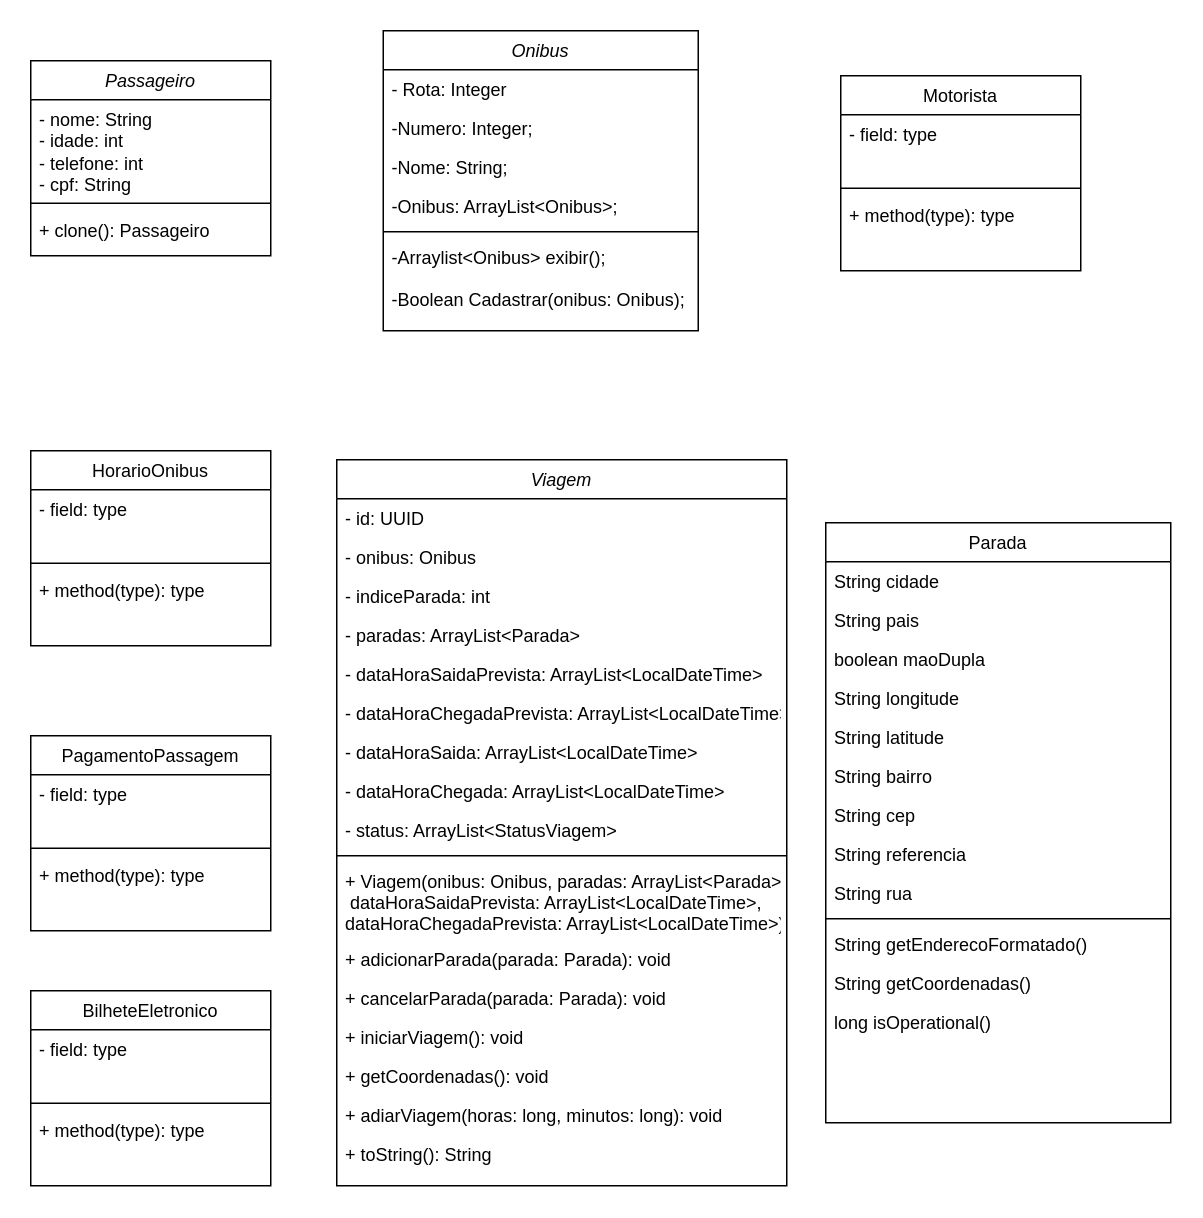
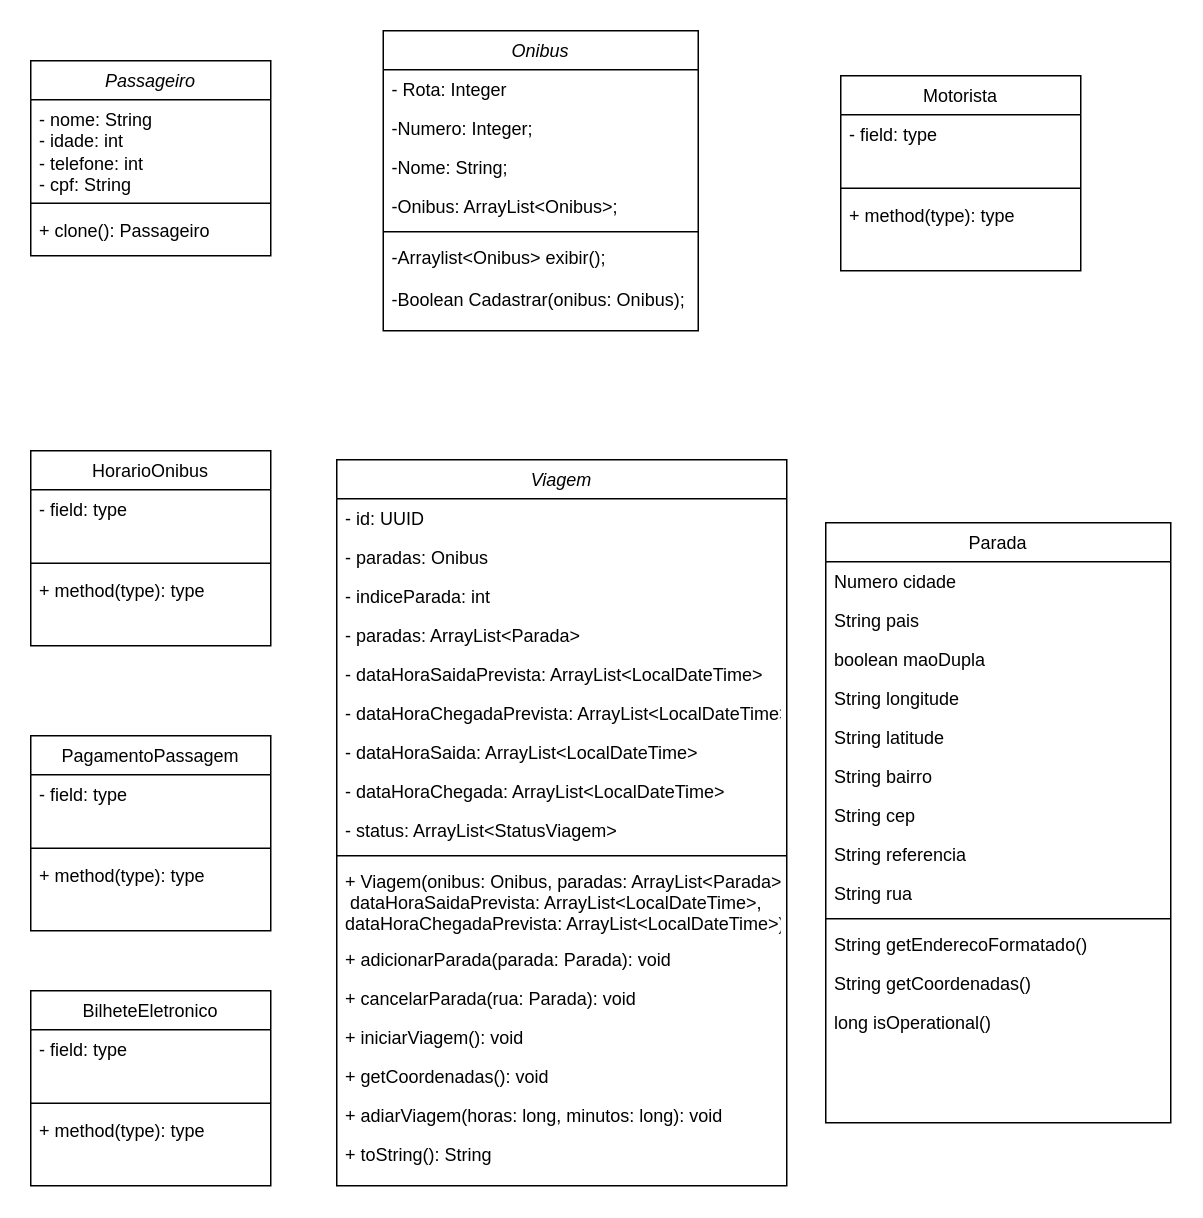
- <mxCell id="31" value="- onibus: Onibus" style="text;align=left;verticalAlign=top;spacingLeft=4;spacingRight=4;overflow=hidden;rotatable=0;points=[[0,0.5],[1,0.5]];portConstraint=eastwest;" parent="29" vertex="1"><mxGeometry y="52" width="300" height="26" as="geometry" /></mxCell>
+ <mxCell id="31" value="- paradas: Onibus" style="text;align=left;verticalAlign=top;spacingLeft=4;spacingRight=4;overflow=hidden;rotatable=0;points=[[0,0.5],[1,0.5]];portConstraint=eastwest;" parent="29" vertex="1"><mxGeometry y="52" width="300" height="26" as="geometry" /></mxCell>
- <mxCell id="48" value="String cidade" style="text;align=left;verticalAlign=top;spacingLeft=4;spacingRight=4;overflow=hidden;rotatable=0;points=[[0,0.5],[1,0.5]];portConstraint=eastwest;rounded=0;shadow=0;html=0;" vertex="1" parent="47"><mxGeometry y="26" width="230" height="26" as="geometry" /></mxCell>
+ <mxCell id="48" value="Numero cidade" style="text;align=left;verticalAlign=top;spacingLeft=4;spacingRight=4;overflow=hidden;rotatable=0;points=[[0,0.5],[1,0.5]];portConstraint=eastwest;rounded=0;shadow=0;html=0;" vertex="1" parent="47"><mxGeometry y="26" width="230" height="26" as="geometry" /></mxCell>
- <mxCell id="42" value="+ cancelarParada(parada: Parada): void" style="text;align=left;verticalAlign=top;spacingLeft=4;spacingRight=4;overflow=hidden;rotatable=0;points=[[0,0.5],[1,0.5]];portConstraint=eastwest;" parent="29" vertex="1"><mxGeometry y="346" width="300" height="26" as="geometry" /></mxCell>
+ <mxCell id="42" value="+ cancelarParada(rua: Parada): void" style="text;align=left;verticalAlign=top;spacingLeft=4;spacingRight=4;overflow=hidden;rotatable=0;points=[[0,0.5],[1,0.5]];portConstraint=eastwest;" parent="29" vertex="1"><mxGeometry y="346" width="300" height="26" as="geometry" /></mxCell>
